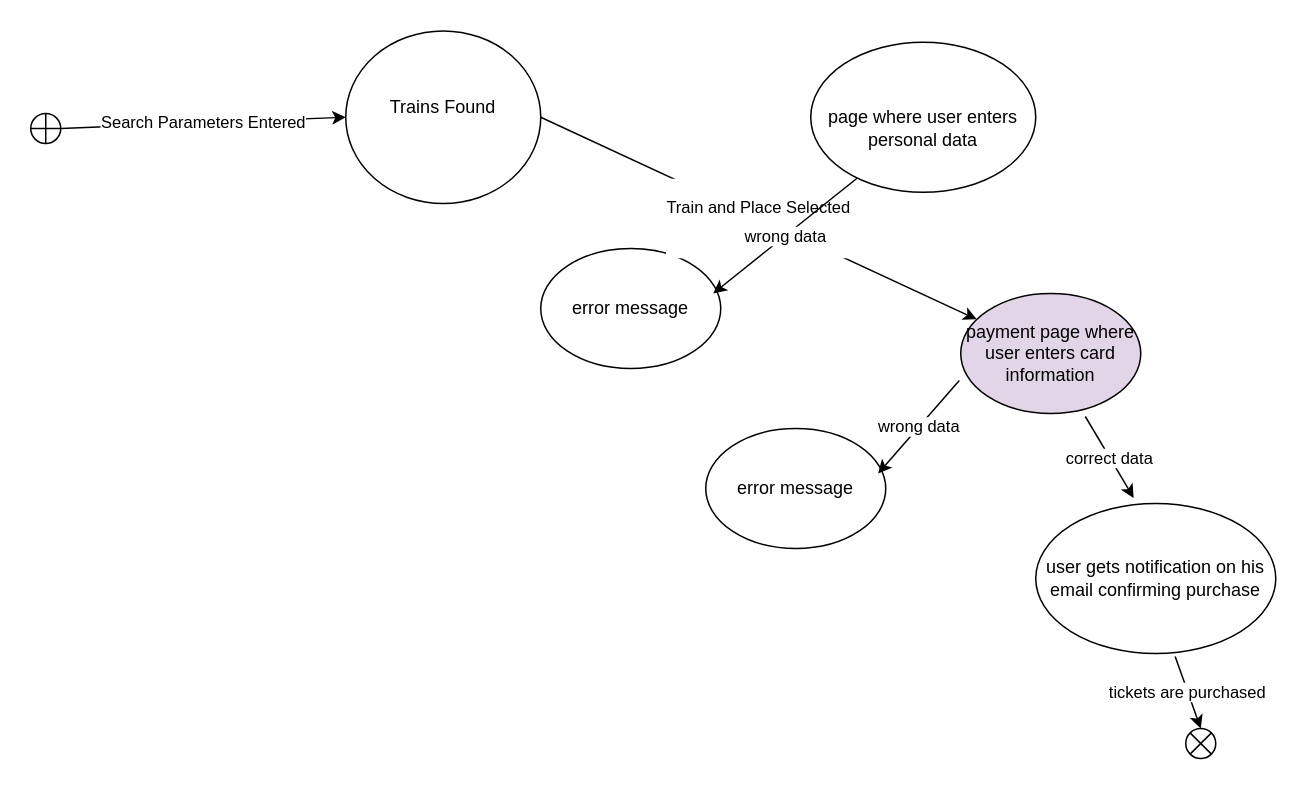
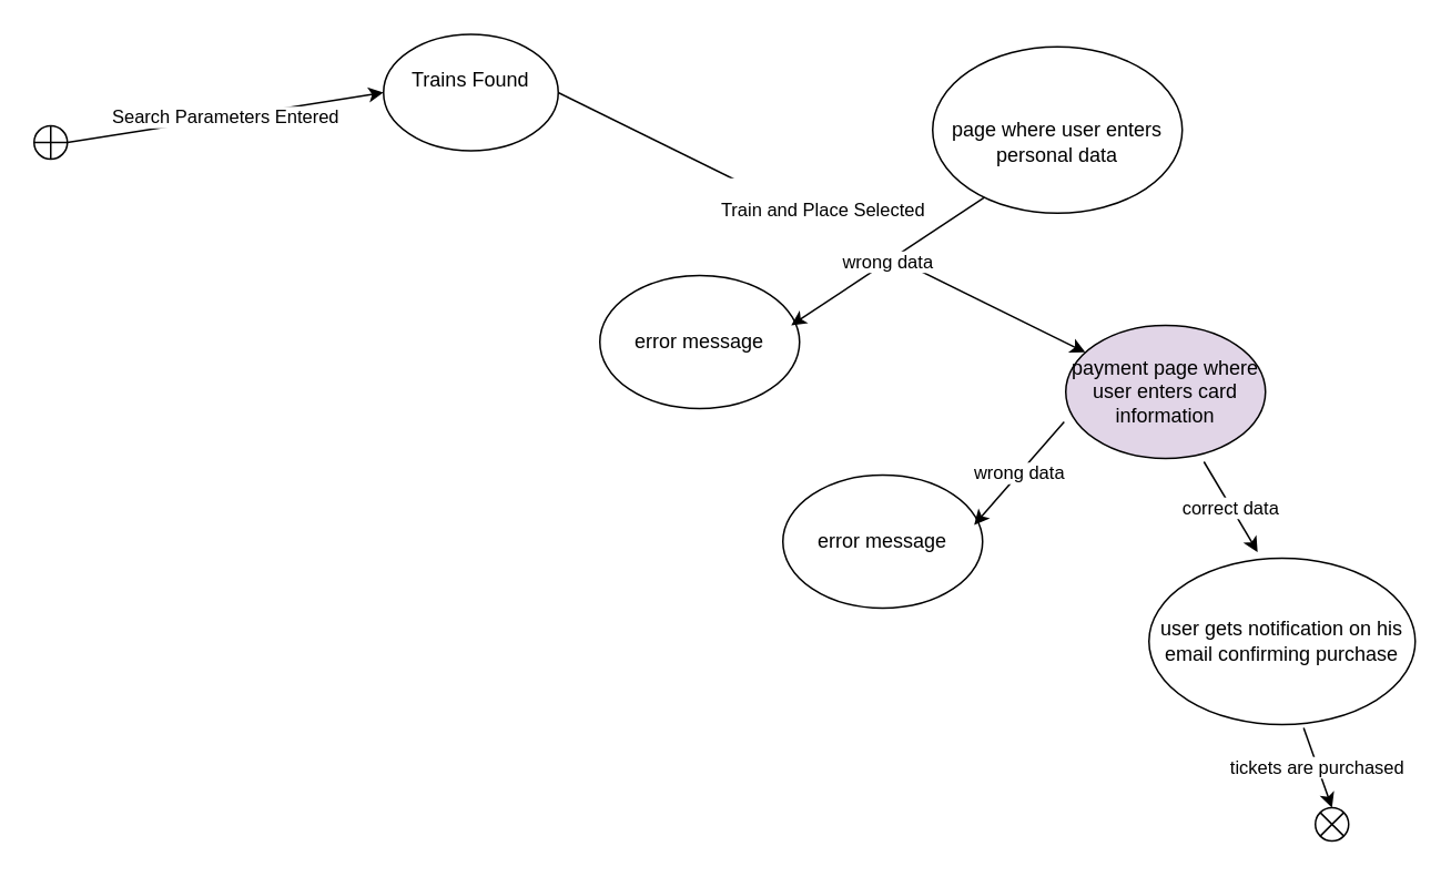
- <mxCell id="4" value="&#10;Trains Found&#10;&#10;" style="ellipse;whiteSpace=wrap;html=1;" vertex="1" parent="1"><mxGeometry x="230" y="20" width="130" height="115" as="geometry" /></mxCell>
+ <mxCell id="4" value="&#10;Trains Found&#10;&#10;" style="ellipse;whiteSpace=wrap;html=1;" vertex="1" parent="1"><mxGeometry x="230" y="20" width="105" height="70" as="geometry" /></mxCell>
- <mxCell id="5" value="&lt;br&gt;page where user enters personal data" style="ellipse;whiteSpace=wrap;html=1;" vertex="1" parent="1"><mxGeometry x="540" y="27.5" width="150" height="100" as="geometry" /></mxCell>
+ <mxCell id="5" value="&lt;br&gt;page where user enters personal data" style="ellipse;whiteSpace=wrap;html=1;" vertex="1" parent="1"><mxGeometry x="560" y="27.5" width="150" height="100" as="geometry" /></mxCell>
